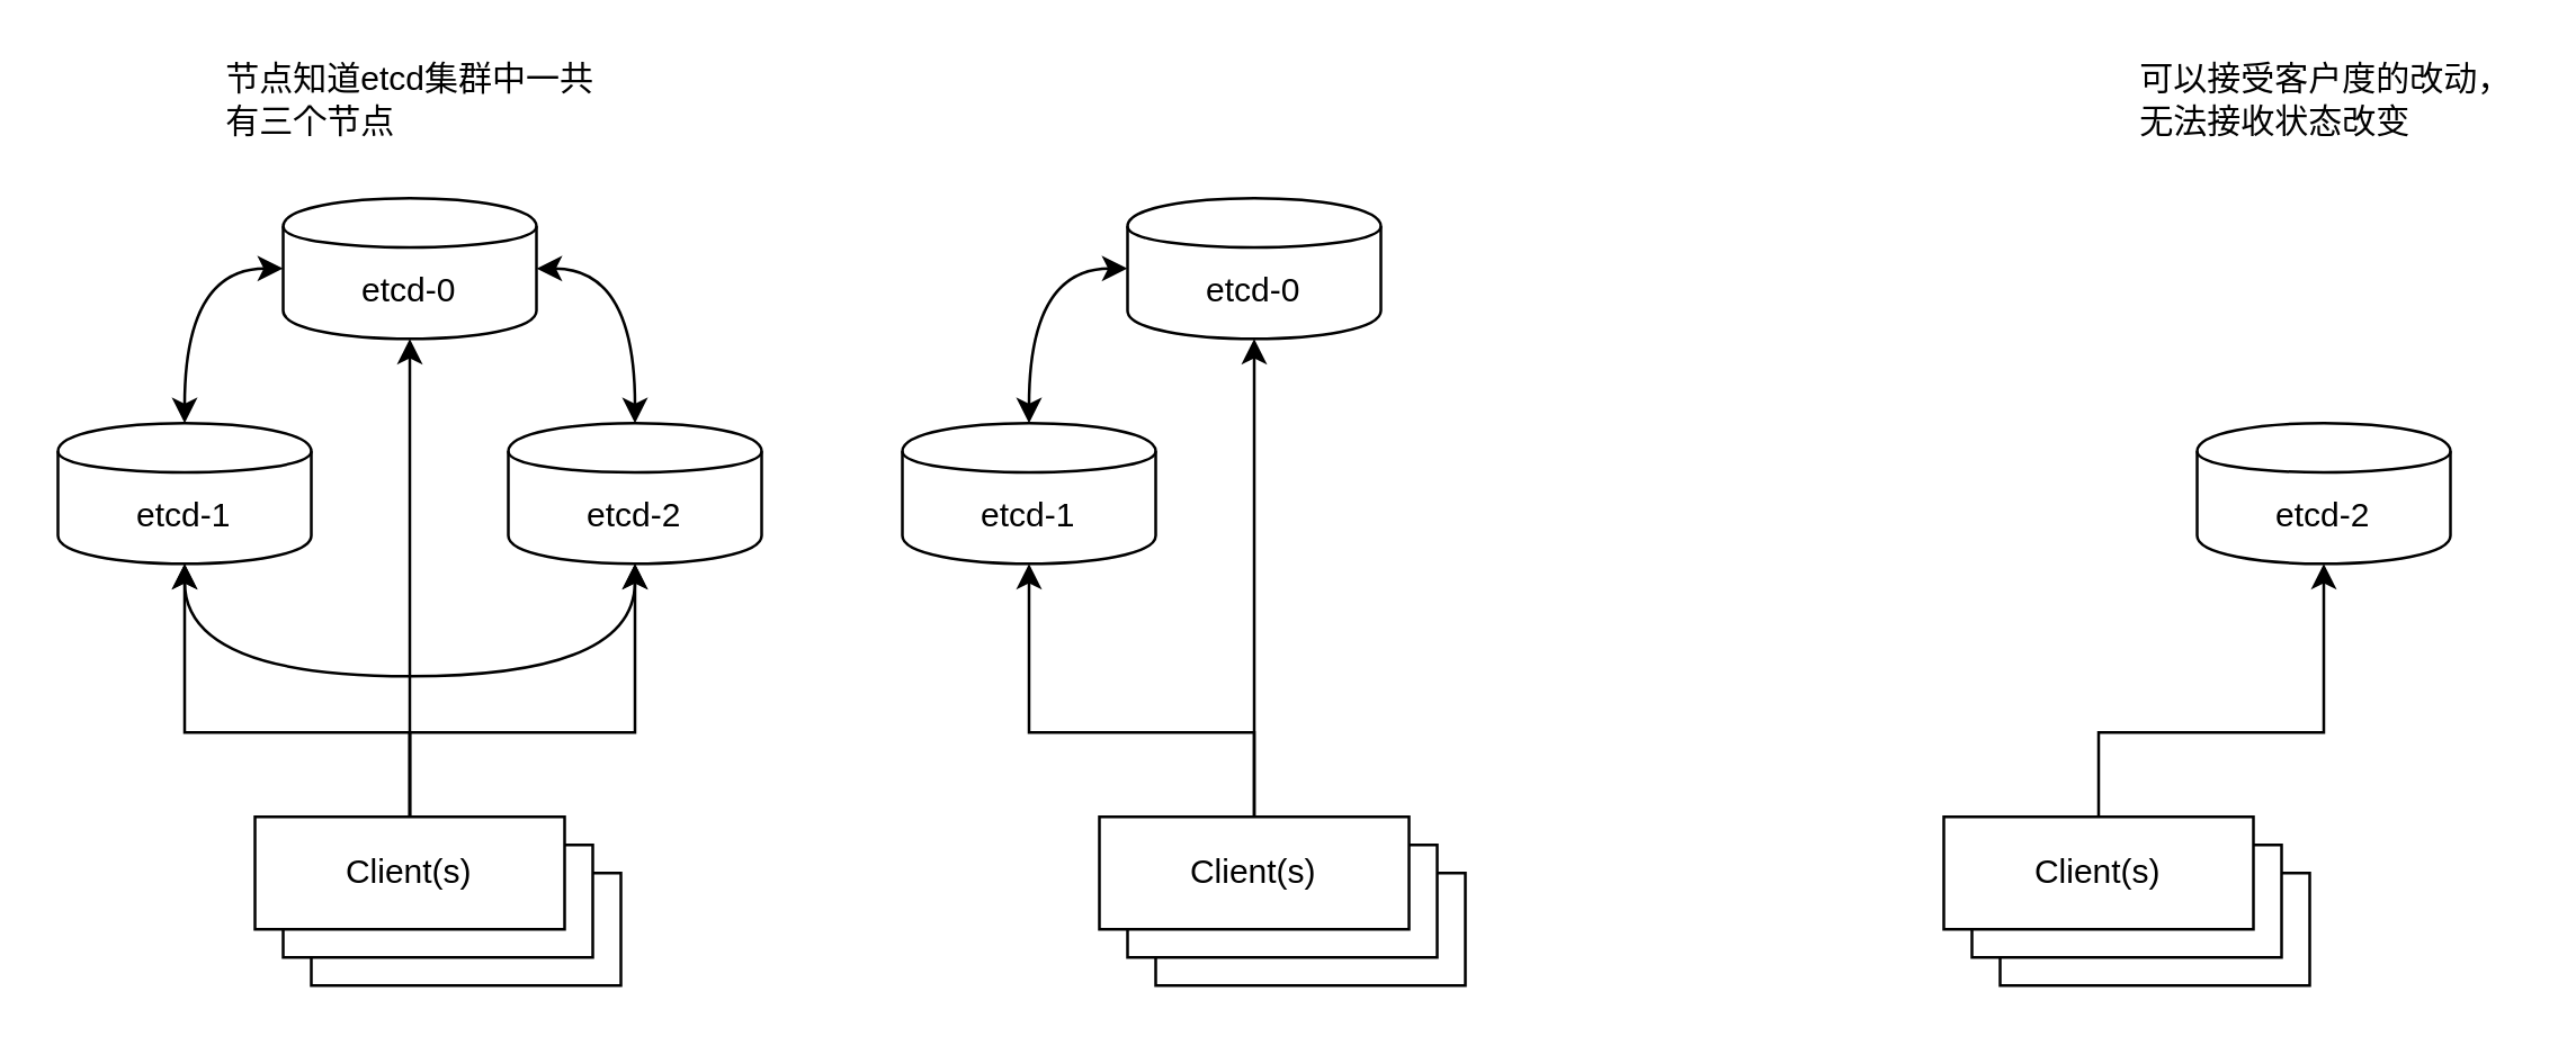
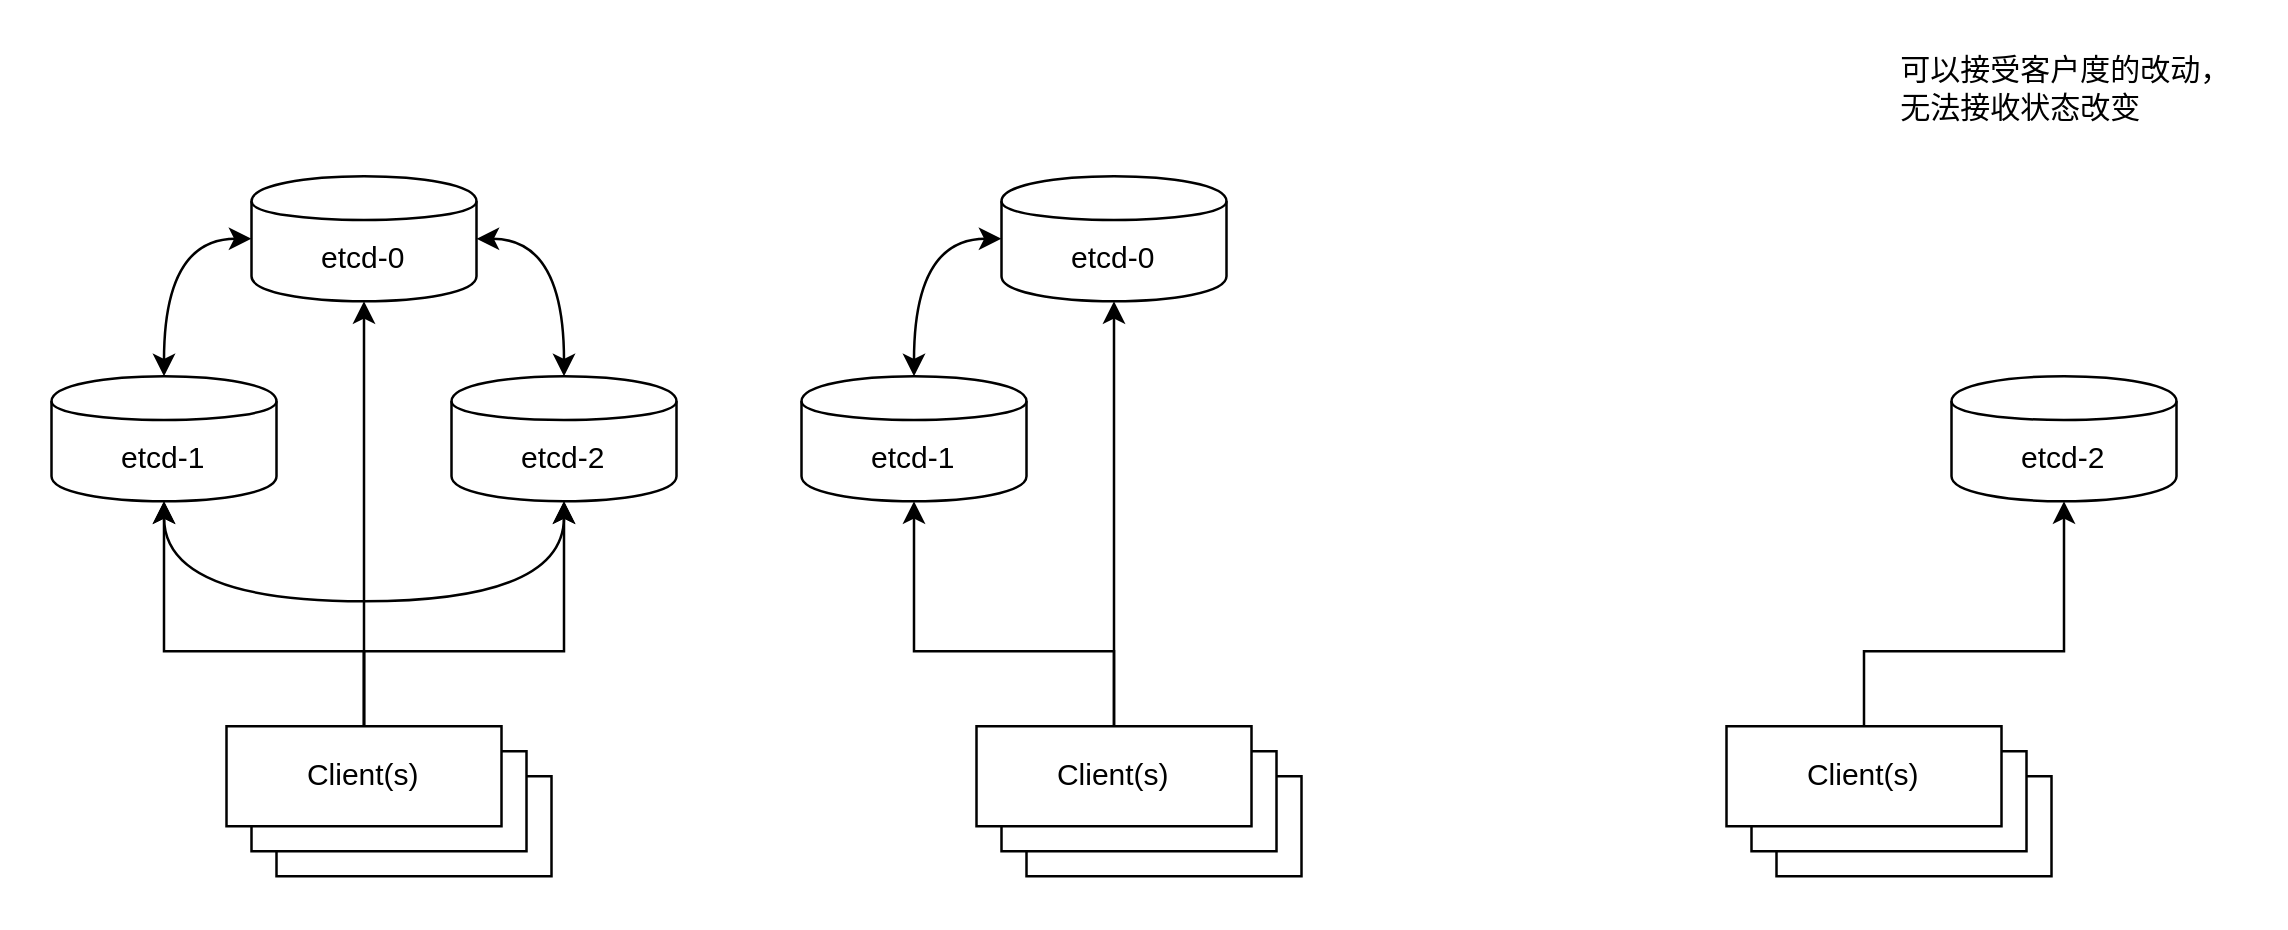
- <mxCell id="27" value="节点知道etcd集群中一共有三个节点" style="text;html=1;strokeColor=none;fillColor=none;align=left;verticalAlign=middle;whiteSpace=wrap;rounded=0;" vertex="1" parent="1"><mxGeometry x="77.5" y="20" width="135" height="30" as="geometry" /></mxCell>
